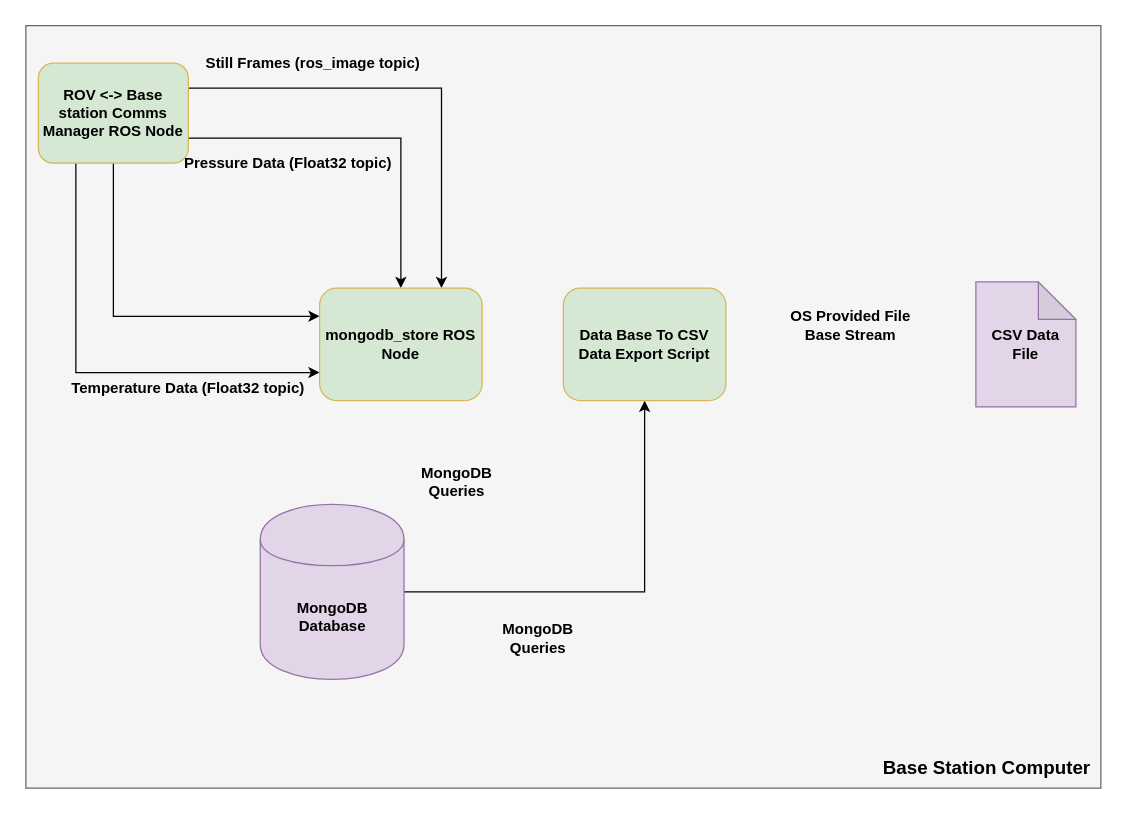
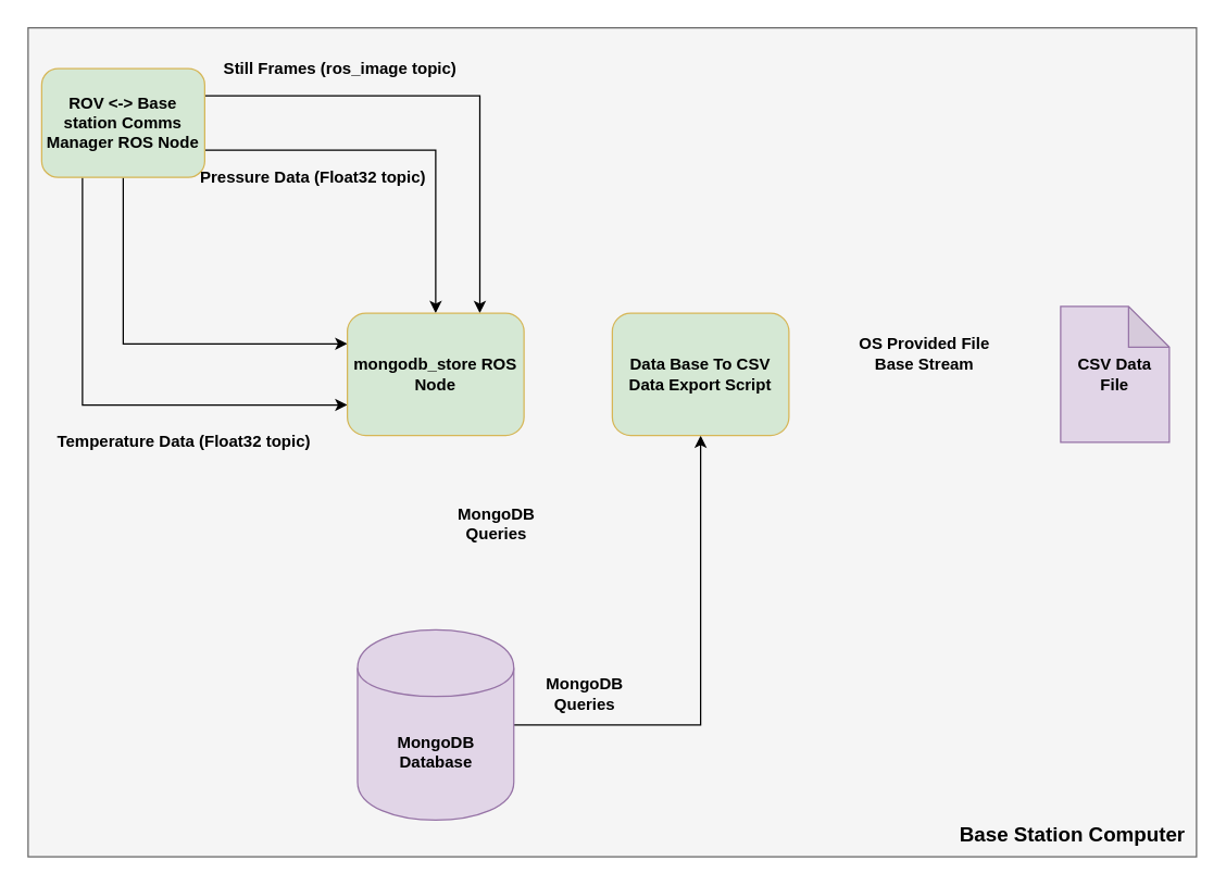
- <mxCell id="19" value="Temperature Data (Float32 topic)" style="text;html=1;strokeColor=none;fillColor=none;align=center;verticalAlign=middle;whiteSpace=wrap;rounded=0;fontSize=12;fontStyle=1" vertex="1" parent="1"><mxGeometry x="50" y="300" width="200" height="20" as="geometry" /></mxCell>
+ <mxCell id="19" value="Temperature Data (Float32 topic)" style="text;html=1;strokeColor=none;fillColor=none;align=center;verticalAlign=middle;whiteSpace=wrap;rounded=0;fontSize=12;fontStyle=1" vertex="1" parent="1"><mxGeometry x="35" y="315" width="200" height="20" as="geometry" /></mxCell>
- <mxCell id="11" value="MongoDB Database" style="shape=cylinder;whiteSpace=wrap;html=1;boundedLbl=1;backgroundOutline=1;fillColor=#e1d5e7;strokeColor=#9673a6;fontStyle=1;" vertex="1" parent="1"><mxGeometry x="207.5" y="403" width="115" height="140" as="geometry" /></mxCell>
+ <mxCell id="11" value="MongoDB Database" style="shape=cylinder;whiteSpace=wrap;html=1;boundedLbl=1;backgroundOutline=1;fillColor=#e1d5e7;strokeColor=#9673a6;fontStyle=1;" vertex="1" parent="1"><mxGeometry x="262.5" y="463" width="115" height="140" as="geometry" /></mxCell>
